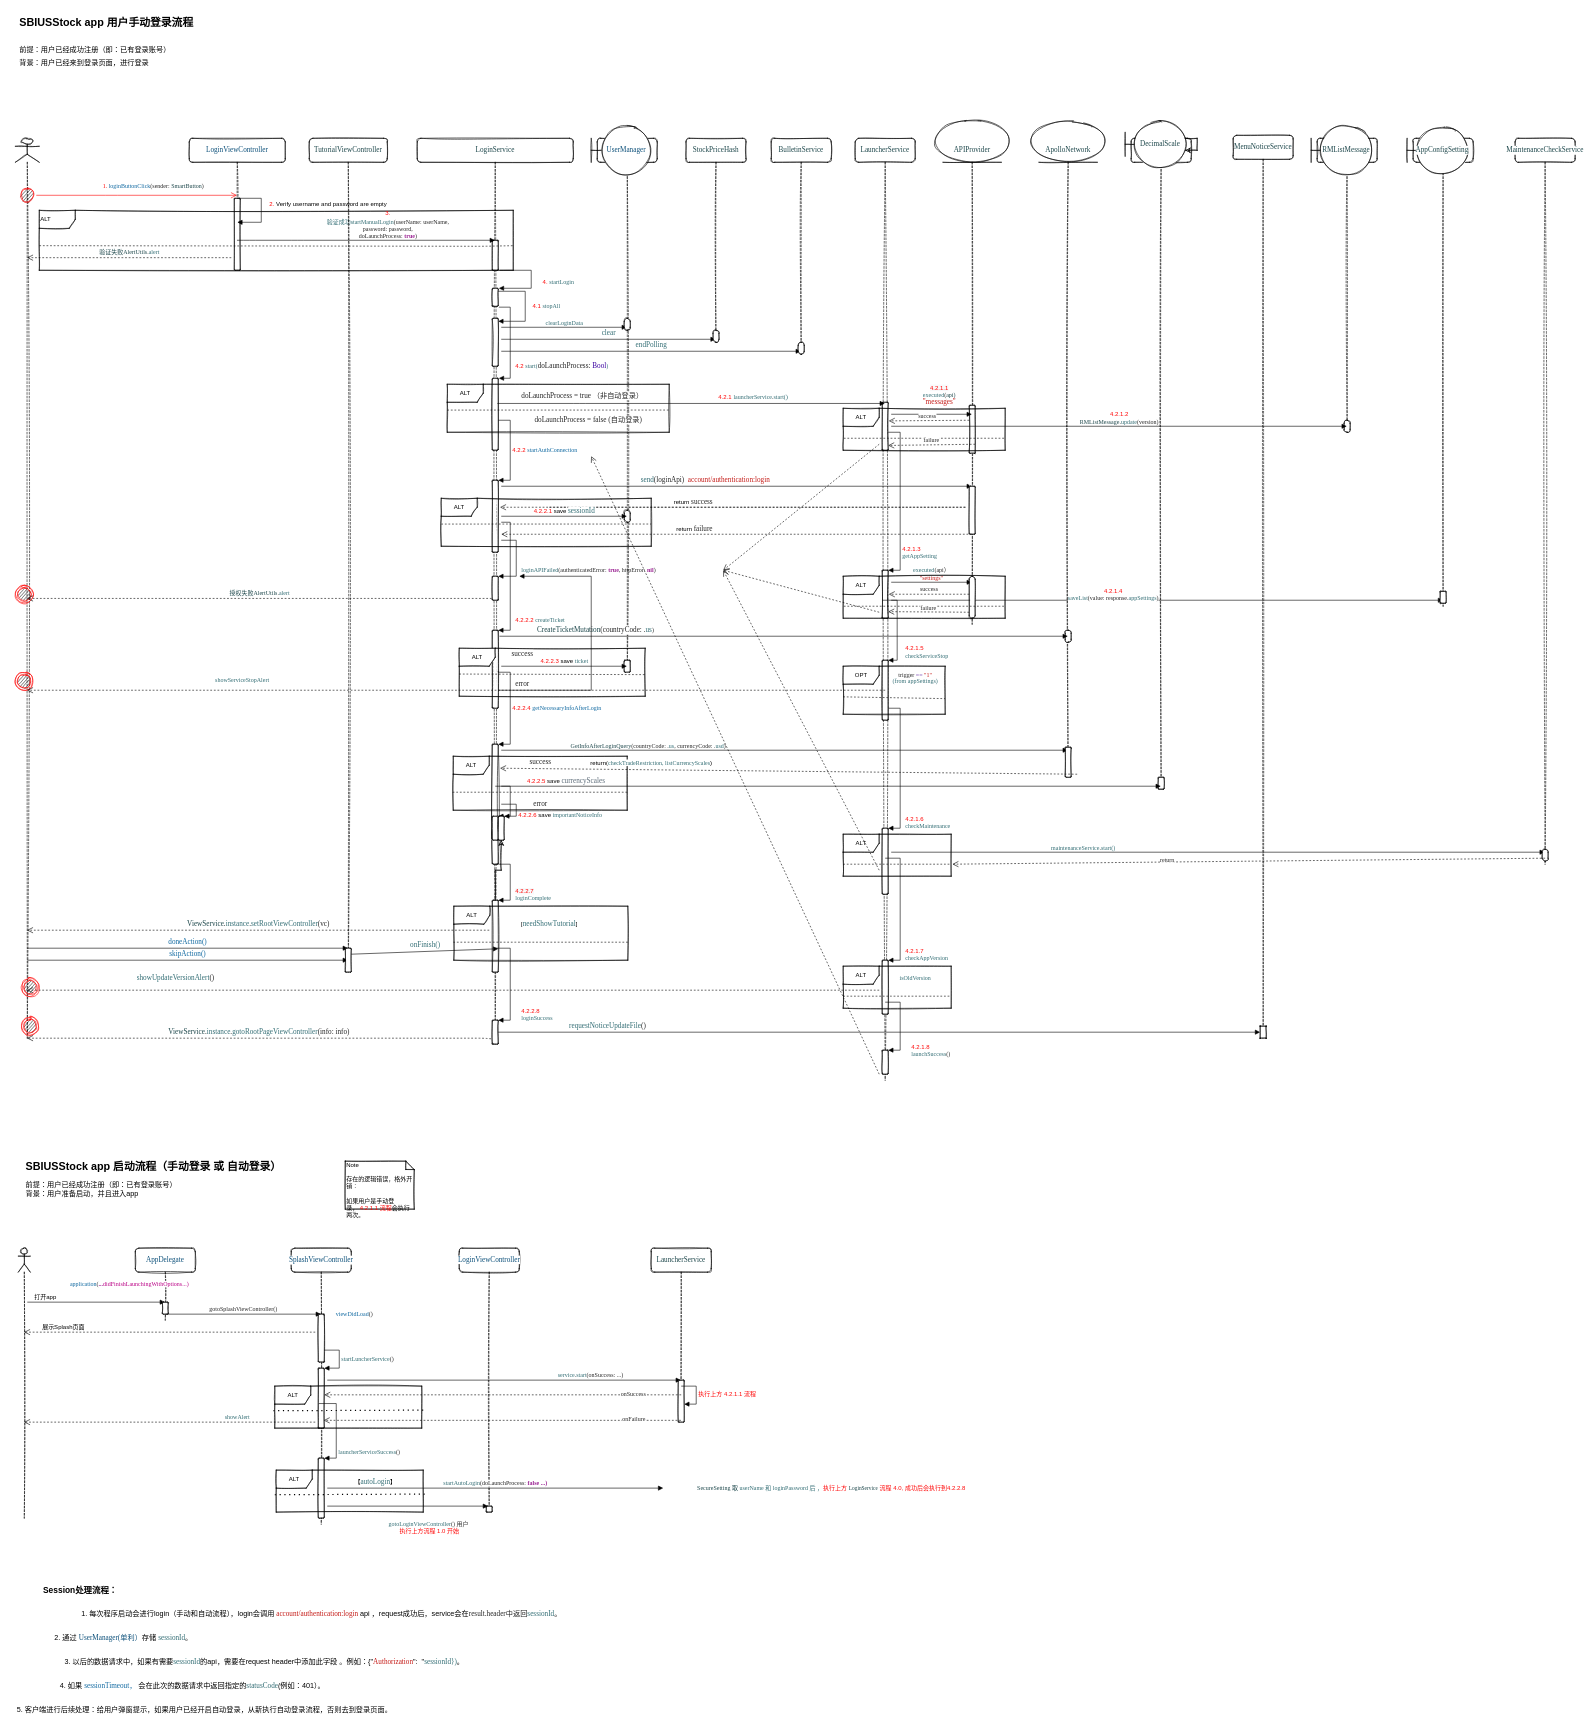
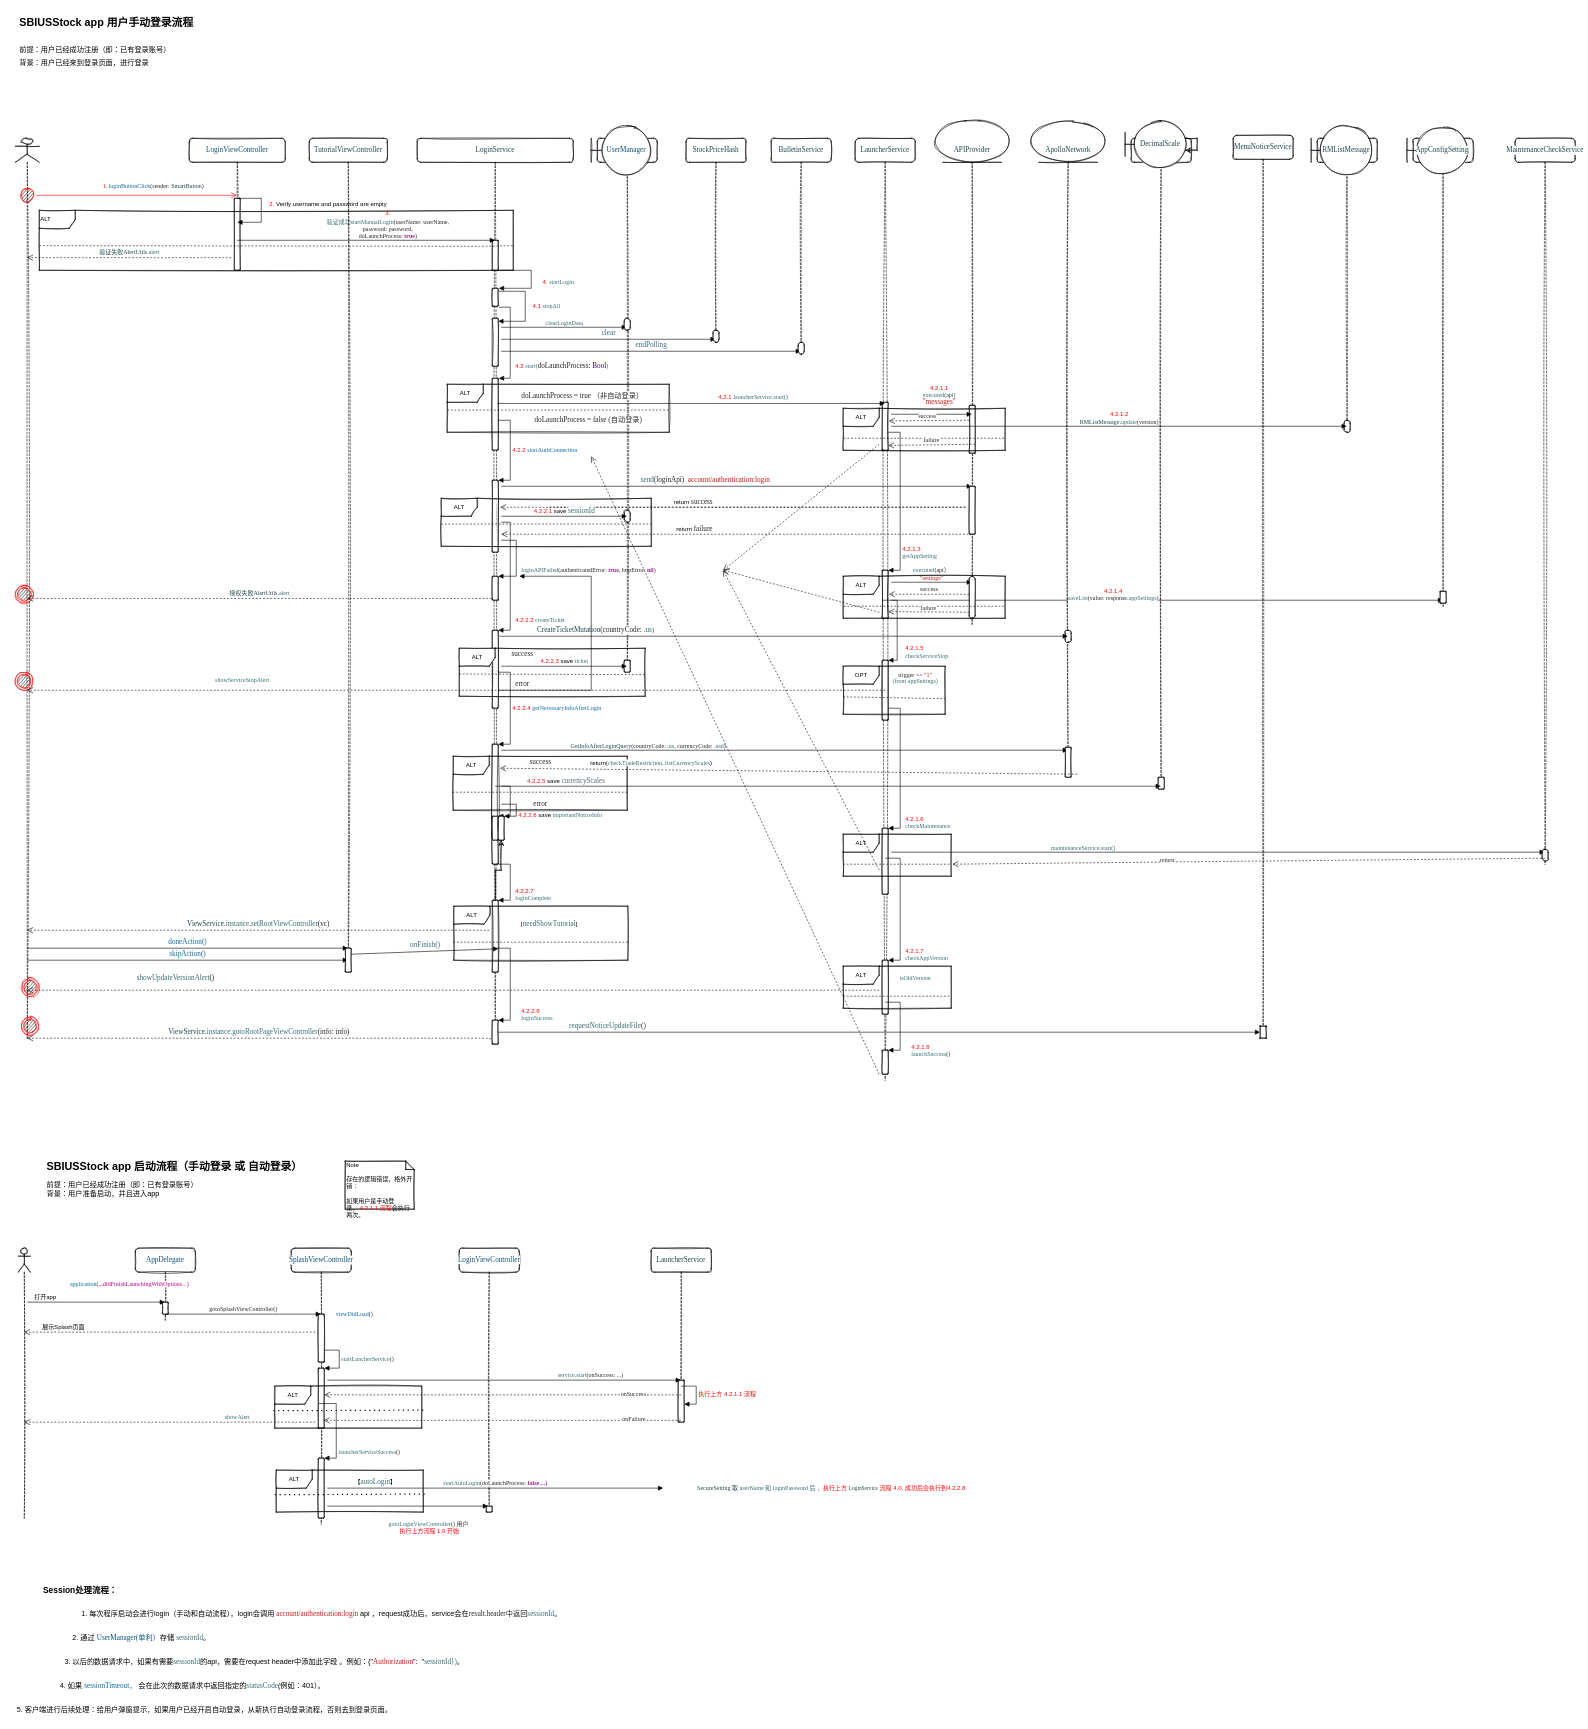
- <mxCell id="187" value="&lt;span style=&quot;font-size: 18px ; font-weight: 700 ; text-align: left&quot;&gt;SBIUSStock app 启动流程（&lt;/span&gt;&lt;span style=&quot;font-size: 18px ; font-weight: 700 ; text-align: left&quot;&gt;手动登录 或 自动登录&lt;/span&gt;&lt;span style=&quot;font-size: 18px&quot;&gt;&lt;b&gt;）&lt;/b&gt;&lt;/span&gt;&lt;br&gt;&lt;div style=&quot;text-align: left&quot;&gt;&lt;br&gt;&lt;span style=&quot;font-size: 12px&quot;&gt;前提：用户已经成功注册（即：已有登录账号）&lt;br&gt;&lt;/span&gt;&lt;span style=&quot;font-size: 12px&quot;&gt;背景：用户准备启动，并且进入app&lt;/span&gt;&lt;br&gt;&lt;/div&gt;" style="text;html=1;align=center;verticalAlign=middle;resizable=0;points=[];autosize=1;fontSize=10;" vertex="1" parent="1"><mxGeometry x="35" y="1935" width="440" height="60" as="geometry" /></mxCell>
+ <mxCell id="187" value="&lt;span style=&quot;font-size: 18px ; font-weight: 700 ; text-align: left&quot;&gt;SBIUSStock app 启动流程（&lt;/span&gt;&lt;span style=&quot;font-size: 18px ; font-weight: 700 ; text-align: left&quot;&gt;手动登录 或 自动登录&lt;/span&gt;&lt;span style=&quot;font-size: 18px&quot;&gt;&lt;b&gt;）&lt;/b&gt;&lt;/span&gt;&lt;br&gt;&lt;div style=&quot;text-align: left&quot;&gt;&lt;br&gt;&lt;span style=&quot;font-size: 12px&quot;&gt;前提：用户已经成功注册（即：已有登录账号）&lt;br&gt;&lt;/span&gt;&lt;span style=&quot;font-size: 12px&quot;&gt;背景：用户准备启动，并且进入app&lt;/span&gt;&lt;br&gt;&lt;/div&gt;" style="text;html=1;align=center;verticalAlign=middle;resizable=0;points=[];autosize=1;fontSize=10;" vertex="1" parent="1"><mxGeometry x="70" y="1935" width="440" height="60" as="geometry" /></mxCell>
- <mxCell id="191" value="2. 通过&amp;nbsp;&lt;span style=&quot;color: rgb(11 , 79 , 121) ; font-family: &amp;#34;menlo&amp;#34; ; font-size: 12px ; background-color: rgb(255 , 255 , 255)&quot;&gt;UserManager(单利）&lt;/span&gt;存储&amp;nbsp;&lt;span style=&quot;color: rgb(50 , 109 , 116) ; font-family: &amp;#34;menlo&amp;#34; ; font-size: 12px ; background-color: rgb(255 , 255 , 255)&quot;&gt;sessionId&lt;/span&gt;。" style="text;html=1;align=center;verticalAlign=middle;resizable=0;points=[];autosize=1;fontSize=12;" vertex="1" parent="1"><mxGeometry x="65" y="2720" width="280" height="20" as="geometry" /></mxCell>
+ <mxCell id="191" value="2. 通过&amp;nbsp;&lt;span style=&quot;color: rgb(11 , 79 , 121) ; font-family: &amp;#34;menlo&amp;#34; ; font-size: 12px ; background-color: rgb(255 , 255 , 255)&quot;&gt;UserManager(单利）&lt;/span&gt;存储&amp;nbsp;&lt;span style=&quot;color: rgb(50 , 109 , 116) ; font-family: &amp;#34;menlo&amp;#34; ; font-size: 12px ; background-color: rgb(255 , 255 , 255)&quot;&gt;sessionId&lt;/span&gt;。" style="text;html=1;align=center;verticalAlign=middle;resizable=0;points=[];autosize=1;fontSize=12;" vertex="1" parent="1"><mxGeometry x="95" y="2720" width="280" height="20" as="geometry" /></mxCell>
